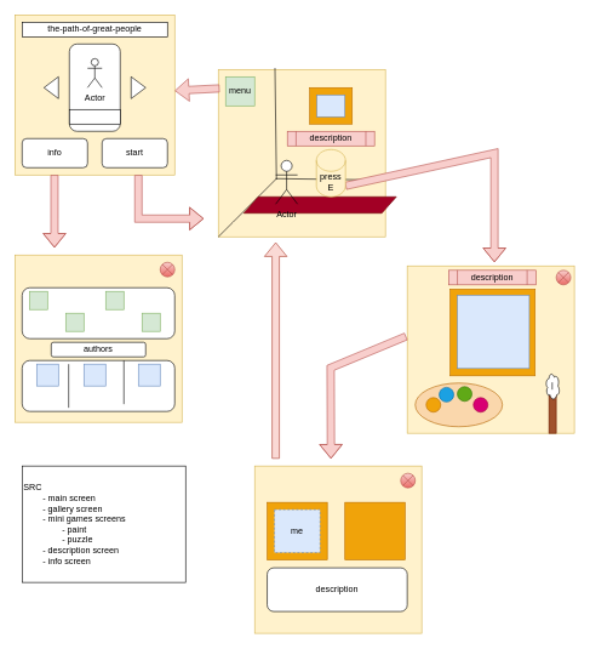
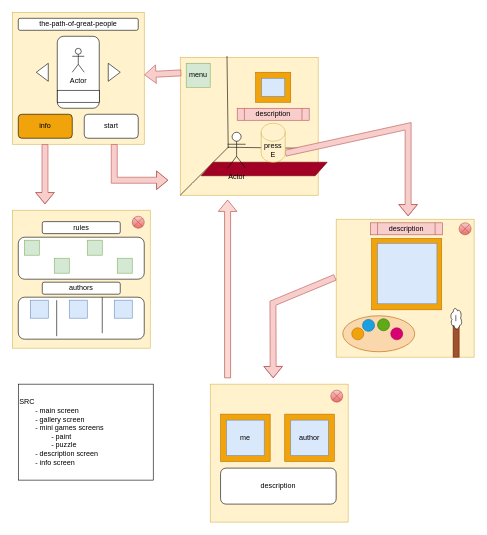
- <mxCell id="4" value="the-path-of-great-people" style="whiteSpace=wrap;html=1;rounded=0;" vertex="1" parent="1"><mxGeometry x="30" y="30" width="200" height="20" as="geometry" /></mxCell>
+ <mxCell id="4" value="the-path-of-great-people" style="rounded=1;whiteSpace=wrap;html=1;" vertex="1" parent="1"><mxGeometry x="30" y="30" width="200" height="20" as="geometry" /></mxCell>
- <mxCell id="10" value="info" style="rounded=1;whiteSpace=wrap;html=1;" vertex="1" parent="1"><mxGeometry x="30" y="190" width="90" height="40" as="geometry" /></mxCell>
+ <mxCell id="10" value="info" style="rounded=1;whiteSpace=wrap;html=1;fillColor=#f0a30a;" vertex="1" parent="1"><mxGeometry x="30" y="190" width="90" height="40" as="geometry" /></mxCell>
+ <mxCell id="23" value="rules" style="rounded=1;whiteSpace=wrap;html=1;" vertex="1" parent="1"><mxGeometry x="70" y="369" width="130" height="20" as="geometry" /></mxCell>
- <mxCell id="53" value="me" style="rounded=0;whiteSpace=wrap;html=1;fillColor=#dae8fc;strokeColor=#6c8ebf;dashed=1;" vertex="1" parent="1"><mxGeometry x="377.25" y="700" width="62.75" height="59" as="geometry" /></mxCell>
+ <mxCell id="53" value="me" style="rounded=0;whiteSpace=wrap;html=1;fillColor=#dae8fc;strokeColor=#6c8ebf;" vertex="1" parent="1"><mxGeometry x="377.25" y="700" width="62.75" height="59" as="geometry" /></mxCell>
+ <mxCell id="55" value="author" style="rounded=0;whiteSpace=wrap;html=1;fillColor=#dae8fc;strokeColor=#6c8ebf;" vertex="1" parent="1"><mxGeometry x="484.25" y="700" width="62.75" height="59" as="geometry" /></mxCell>
